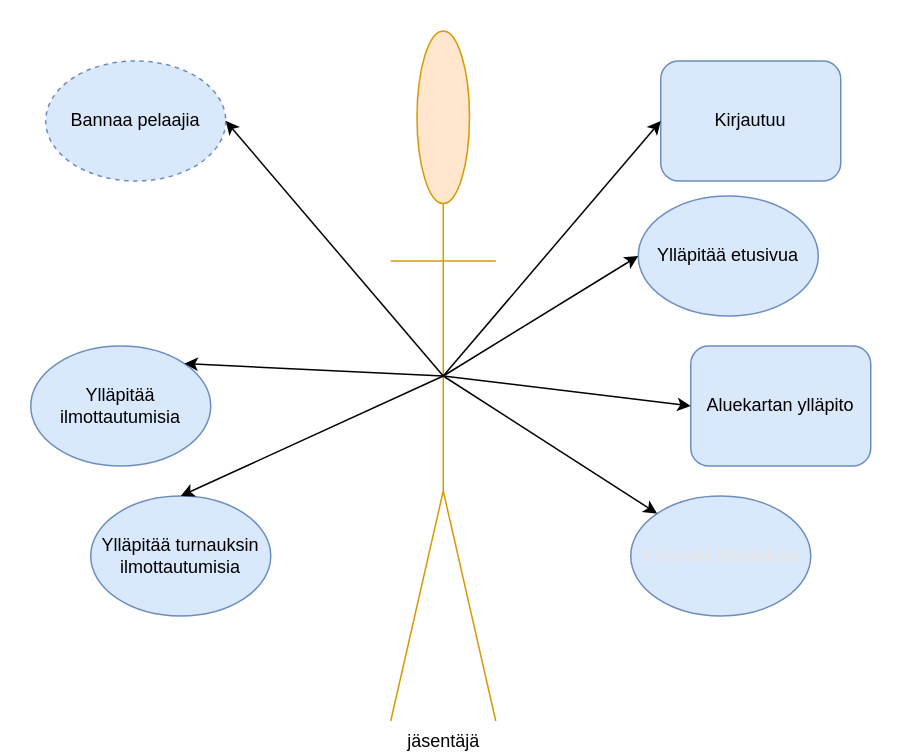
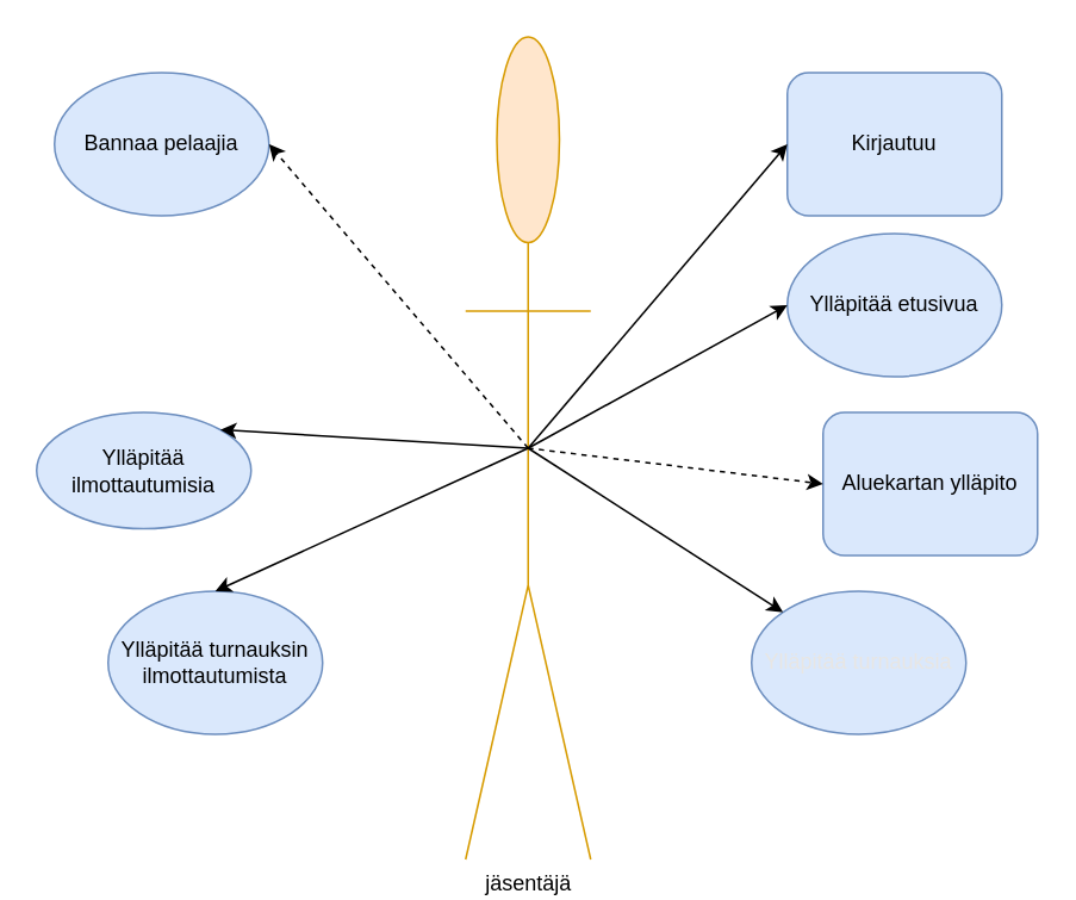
- <mxCell id="15" value="&lt;span&gt;Bannaa pelaajia&lt;/span&gt;" style="ellipse;whiteSpace=wrap;html=1;fillColor=#dae8fc;strokeColor=#6c8ebf;dashed=1;" vertex="1" parent="1"><mxGeometry x="30" y="40" width="120" height="80" as="geometry" /></mxCell>
+ <mxCell id="15" value="&lt;span&gt;Bannaa pelaajia&lt;/span&gt;" style="ellipse;whiteSpace=wrap;html=1;fillColor=#dae8fc;strokeColor=#6c8ebf;" vertex="1" parent="1"><mxGeometry x="30" y="40" width="120" height="80" as="geometry" /></mxCell>
- <mxCell id="16" value="" style="endArrow=classic;html=1;entryX=1;entryY=0.5;entryDx=0;entryDy=0;exitX=0.5;exitY=0.5;exitDx=0;exitDy=0;exitPerimeter=0;" edge="1" parent="1" source="2" target="15"><mxGeometry width="50" height="50" relative="1" as="geometry"><mxPoint x="290" y="110" as="sourcePoint" /><mxPoint x="109.998" y="279.997" as="targetPoint" /></mxGeometry></mxCell>
+ <mxCell id="16" value="" style="endArrow=classic;html=1;entryX=1;entryY=0.5;entryDx=0;entryDy=0;exitX=0.5;exitY=0.5;exitDx=0;exitDy=0;exitPerimeter=0;dashed=1;" edge="1" parent="1" source="2" target="15"><mxGeometry width="50" height="50" relative="1" as="geometry"><mxPoint x="290" y="110" as="sourcePoint" /><mxPoint x="109.998" y="279.997" as="targetPoint" /></mxGeometry></mxCell>
- <mxCell id="5" value="Ylläpitää etusivua" style="ellipse;whiteSpace=wrap;html=1;fillColor=#dae8fc;strokeColor=#6c8ebf;" vertex="1" parent="1"><mxGeometry x="425" y="130" width="120" height="80" as="geometry" /></mxCell>
+ <mxCell id="5" value="Ylläpitää etusivua" style="ellipse;whiteSpace=wrap;html=1;fillColor=#dae8fc;strokeColor=#6c8ebf;" vertex="1" parent="1"><mxGeometry x="440" y="130" width="120" height="80" as="geometry" /></mxCell>
- <mxCell id="12" value="" style="endArrow=classic;html=1;entryX=0;entryY=0.5;entryDx=0;entryDy=0;exitX=0.5;exitY=0.5;exitDx=0;exitDy=0;exitPerimeter=0;" edge="1" parent="1" target="11" source="2"><mxGeometry width="50" height="50" relative="1" as="geometry"><mxPoint x="300" y="110" as="sourcePoint" /><mxPoint x="510" y="250" as="targetPoint" /></mxGeometry></mxCell>
+ <mxCell id="12" value="" style="endArrow=classic;html=1;entryX=0;entryY=0.5;entryDx=0;entryDy=0;exitX=0.5;exitY=0.5;exitDx=0;exitDy=0;exitPerimeter=0;dashed=1;" edge="1" parent="1" target="11" source="2"><mxGeometry width="50" height="50" relative="1" as="geometry"><mxPoint x="300" y="110" as="sourcePoint" /><mxPoint x="510" y="250" as="targetPoint" /></mxGeometry></mxCell>
- <mxCell id="9" value="&lt;span&gt;Ylläpitää ilmottautumisia&lt;/span&gt;" style="ellipse;whiteSpace=wrap;html=1;fillColor=#dae8fc;strokeColor=#6c8ebf;" vertex="1" parent="1"><mxGeometry x="20" y="230" width="120" height="80" as="geometry" /></mxCell>
+ <mxCell id="9" value="&lt;span&gt;Ylläpitää ilmottautumisia&lt;/span&gt;" style="ellipse;whiteSpace=wrap;html=1;fillColor=#dae8fc;strokeColor=#6c8ebf;" vertex="1" parent="1"><mxGeometry x="20" y="230" width="120" height="65" as="geometry" /></mxCell>
- <mxCell id="13" value="&lt;span&gt;Ylläpitää turnauksin&lt;br&gt;ilmottautumisia&lt;br&gt;&lt;/span&gt;" style="ellipse;whiteSpace=wrap;html=1;fillColor=#dae8fc;strokeColor=#6c8ebf;" vertex="1" parent="1"><mxGeometry x="60" y="330" width="120" height="80" as="geometry" /></mxCell>
+ <mxCell id="13" value="&lt;span&gt;Ylläpitää turnauksin&lt;br&gt;ilmottautumista&lt;br&gt;&lt;/span&gt;" style="ellipse;whiteSpace=wrap;html=1;fillColor=#dae8fc;strokeColor=#6c8ebf;" vertex="1" parent="1"><mxGeometry x="60" y="330" width="120" height="80" as="geometry" /></mxCell>
